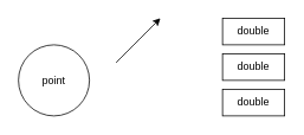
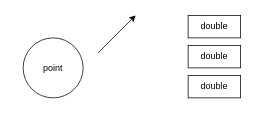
- <mxCell id="2" value="point" style="ellipse;whiteSpace=wrap;html=1;direction=south;" vertex="1" parent="1"><mxGeometry x="20" y="50" width="80" height="80" as="geometry" /></mxCell>
+ <mxCell id="2" value="point" style="ellipse;whiteSpace=wrap;html=1;direction=south;" vertex="1" parent="1"><mxGeometry x="30" y="50" width="80" height="80" as="geometry" /></mxCell>
